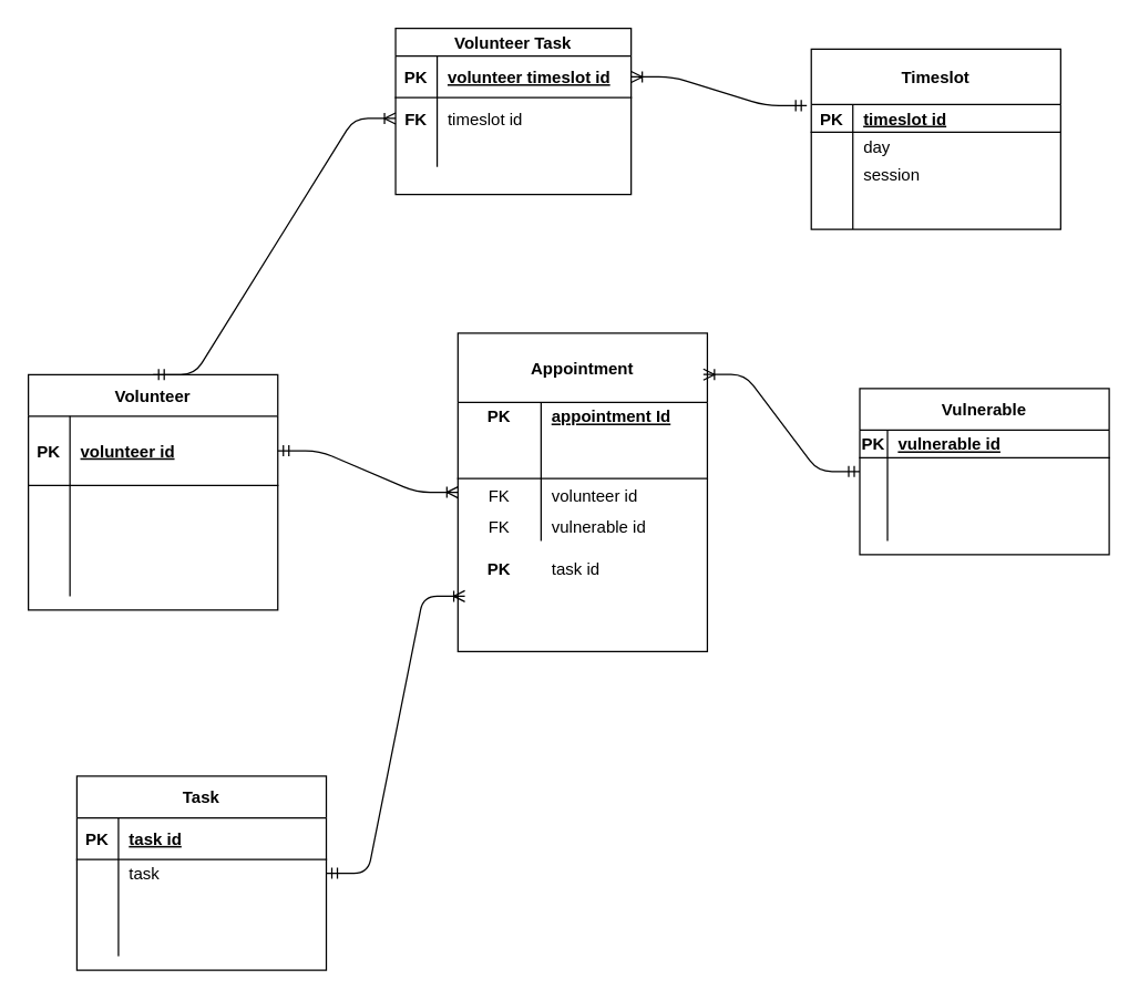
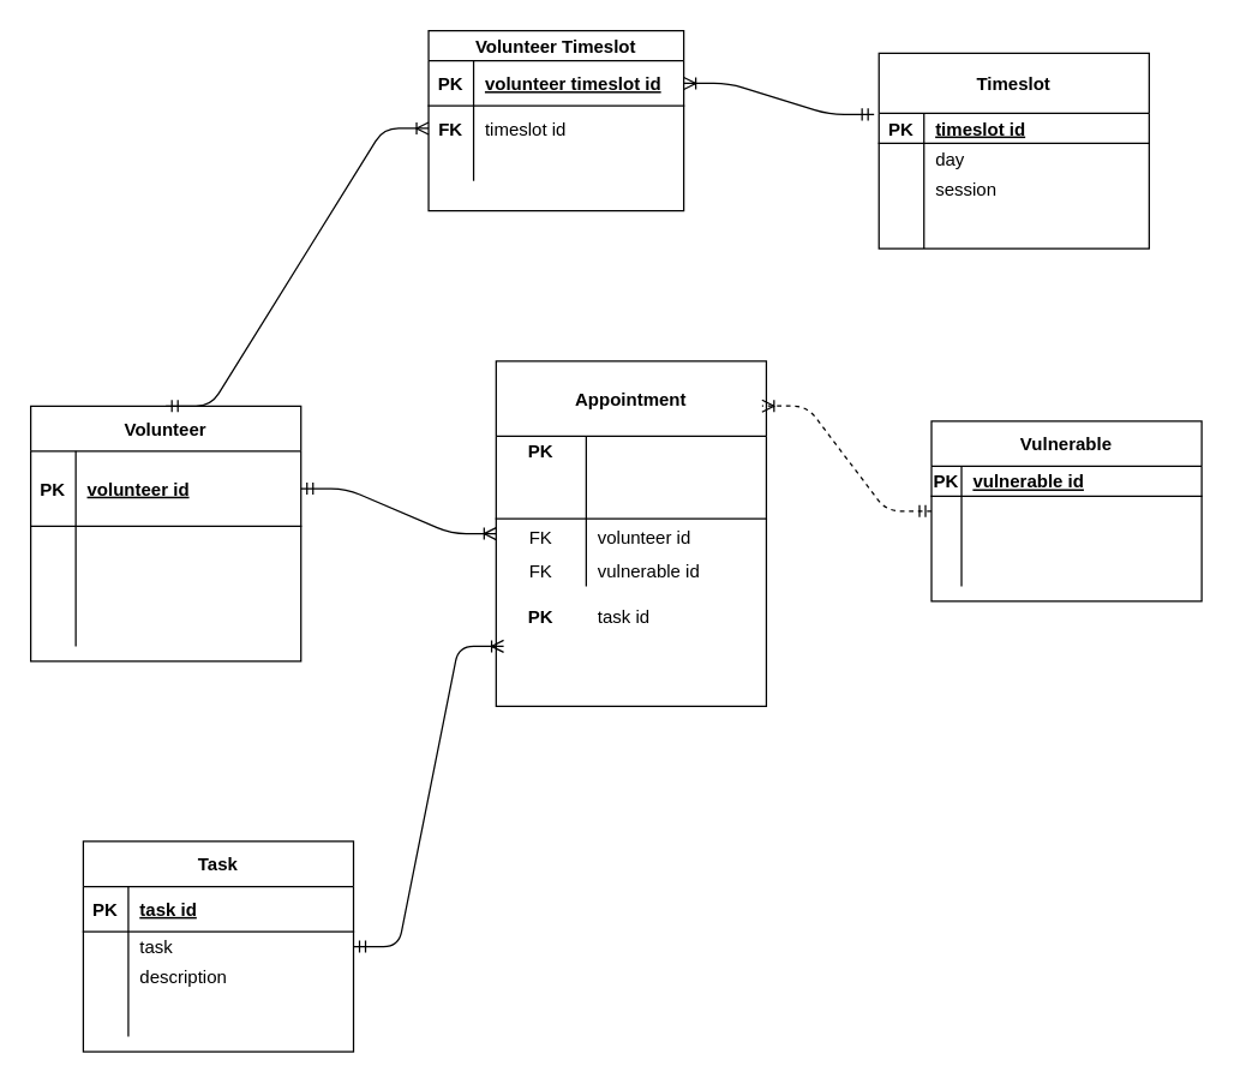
- <mxCell id="38" value="Volunteer Task" style="shape=table;startSize=20;container=1;collapsible=1;childLayout=tableLayout;fixedRows=1;rowLines=0;fontStyle=1;align=center;resizeLast=1;" vertex="1" parent="1"><mxGeometry x="285" y="20" width="170" height="120" as="geometry" /></mxCell>
+ <mxCell id="38" value="Volunteer Timeslot" style="shape=table;startSize=20;container=1;collapsible=1;childLayout=tableLayout;fixedRows=1;rowLines=0;fontStyle=1;align=center;resizeLast=1;" vertex="1" parent="1"><mxGeometry x="285" y="20" width="170" height="120" as="geometry" /></mxCell>
- <mxCell id="18" value="appointment Id" style="shape=partialRectangle;connectable=0;fillColor=none;top=0;left=0;bottom=0;right=0;align=left;spacingLeft=6;fontStyle=5;overflow=hidden;" vertex="1" parent="16"><mxGeometry x="60" width="120" height="20" as="geometry" /></mxCell>
- <mxCell id="75" value="" style="edgeStyle=entityRelationEdgeStyle;fontSize=12;html=1;endArrow=ERoneToMany;startArrow=ERmandOne;entryX=0.984;entryY=0.13;entryDx=0;entryDy=0;entryPerimeter=0;" edge="1" parent="1" source="28" target="15"><mxGeometry width="100" height="100" relative="1" as="geometry"><mxPoint x="495" y="540" as="sourcePoint" /><mxPoint x="595" y="440" as="targetPoint" /></mxGeometry></mxCell>
+ <mxCell id="75" value="" style="edgeStyle=entityRelationEdgeStyle;fontSize=12;html=1;endArrow=ERoneToMany;startArrow=ERmandOne;entryX=0.984;entryY=0.13;entryDx=0;entryDy=0;entryPerimeter=0;dashed=1;" edge="1" parent="1" source="28" target="15"><mxGeometry width="100" height="100" relative="1" as="geometry"><mxPoint x="495" y="540" as="sourcePoint" /><mxPoint x="595" y="440" as="targetPoint" /></mxGeometry></mxCell>
+ <mxCell id="70" value="description" style="shape=partialRectangle;connectable=0;fillColor=none;top=0;left=0;bottom=0;right=0;align=left;spacingLeft=6;overflow=hidden;" vertex="1" parent="68"><mxGeometry x="30" width="150" height="20" as="geometry" /></mxCell>
